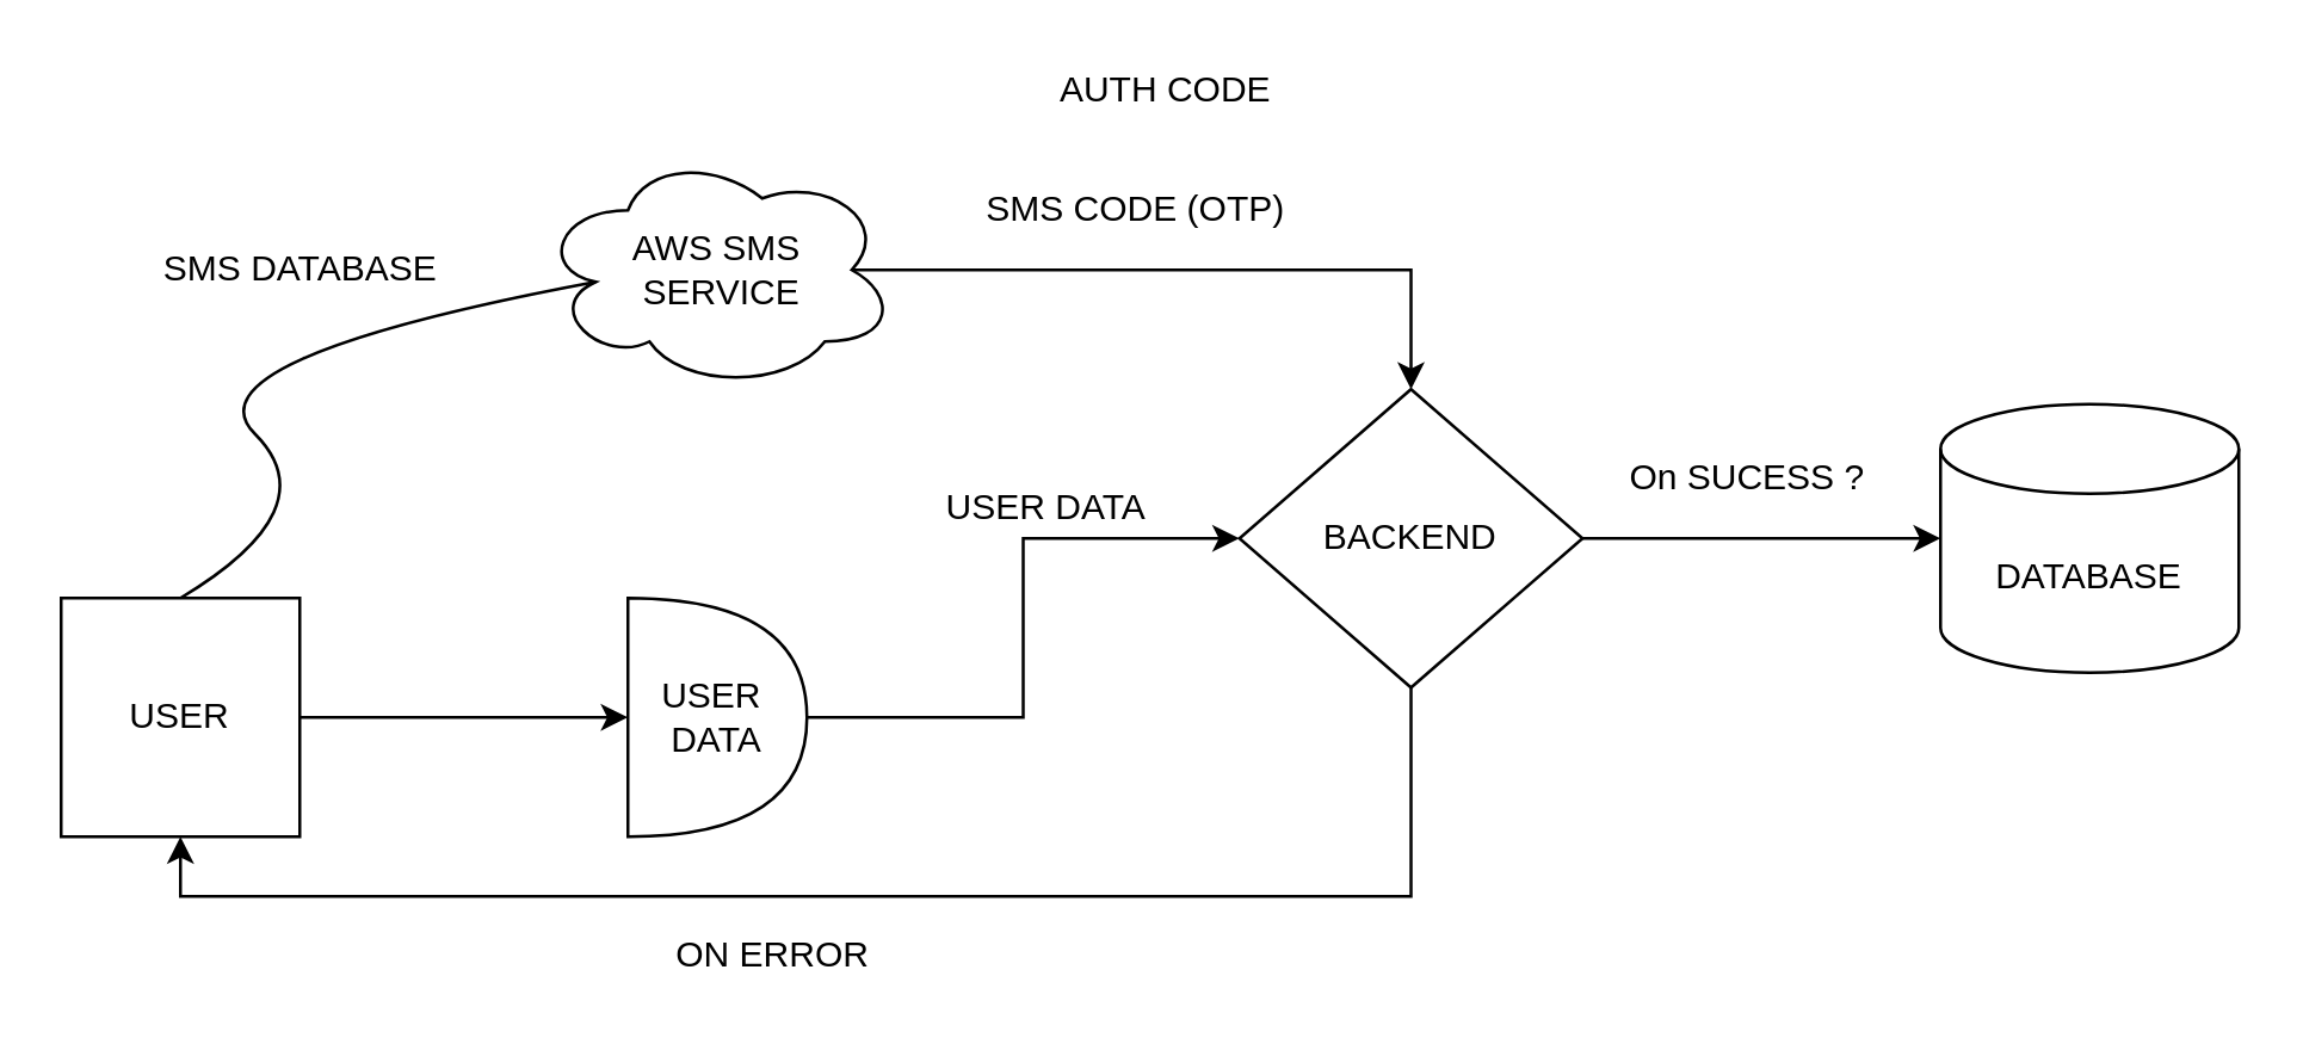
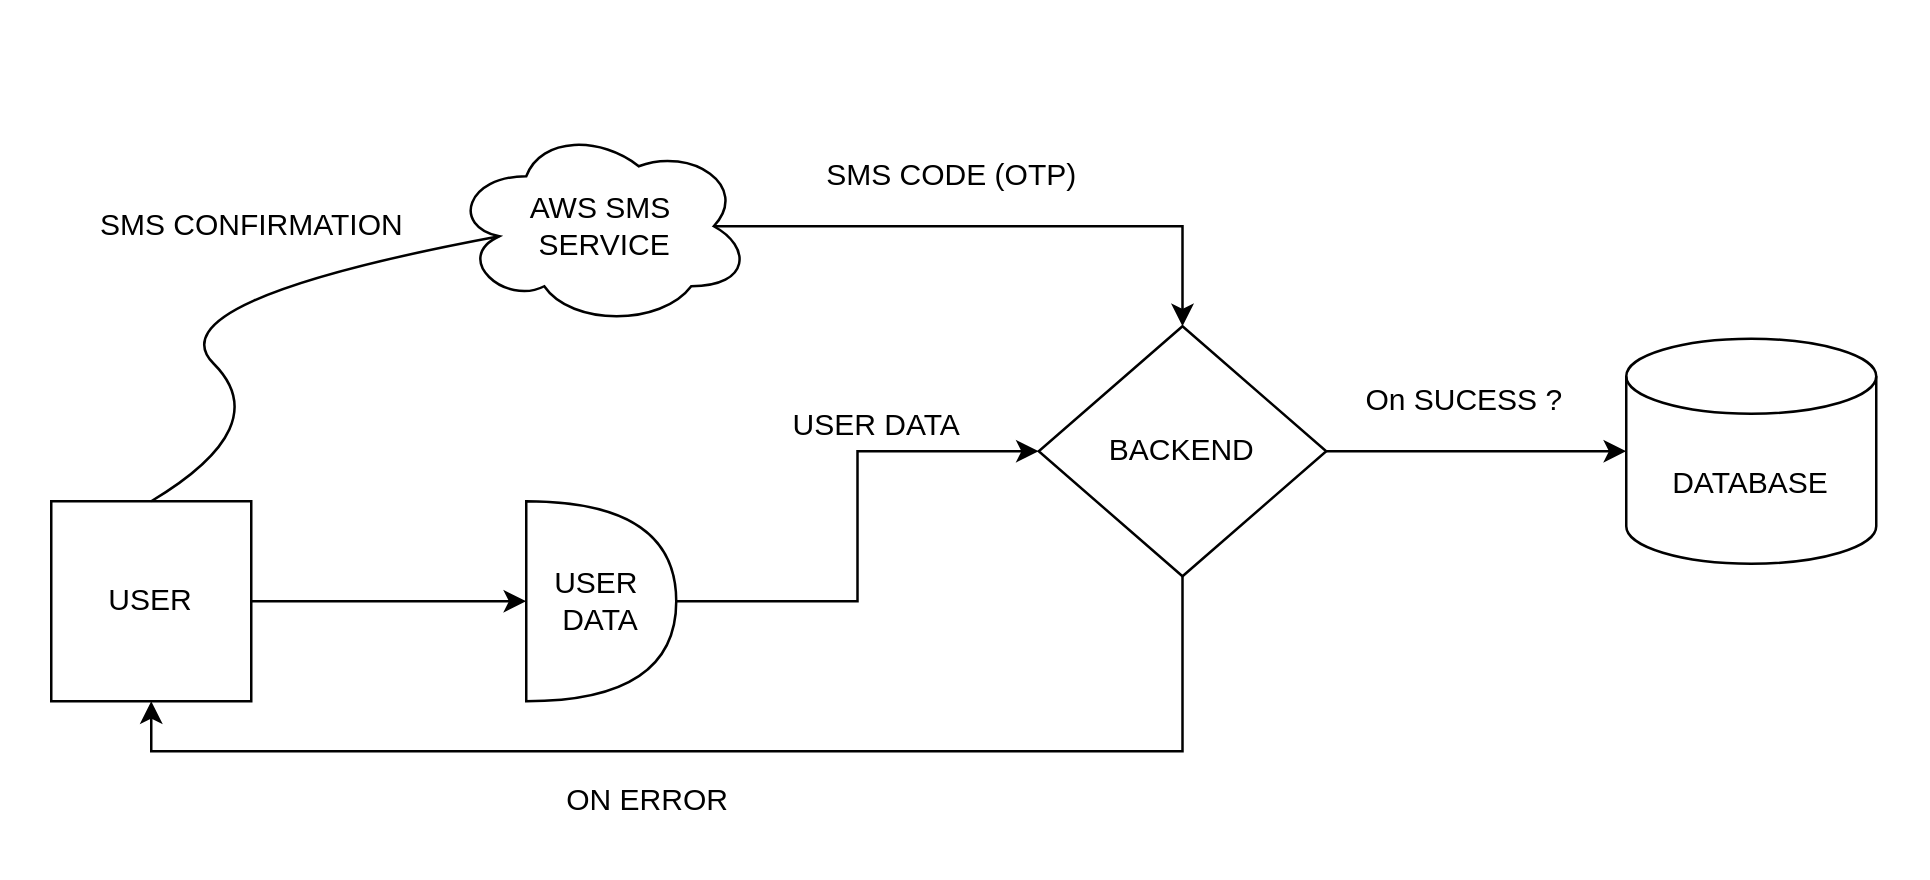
- <mxCell id="18" value="AUTH CODE" style="text;html=1;align=center;verticalAlign=middle;resizable=0;points=[];autosize=1;strokeColor=none;fontColor=#000000;" vertex="1" parent="1"><mxGeometry x="345" y="20" width="90" height="20" as="geometry" /></mxCell>
- <mxCell id="10" value="SMS DATABASE" style="text;html=1;align=center;verticalAlign=middle;resizable=0;points=[];autosize=1;strokeColor=none;fontColor=#000000;" vertex="1" parent="1"><mxGeometry x="30" y="80" width="140" height="20" as="geometry" /></mxCell>
+ <mxCell id="10" value="SMS CONFIRMATION" style="text;html=1;align=center;verticalAlign=middle;resizable=0;points=[];autosize=1;strokeColor=none;fontColor=#000000;" vertex="1" parent="1"><mxGeometry x="30" y="80" width="140" height="20" as="geometry" /></mxCell>
